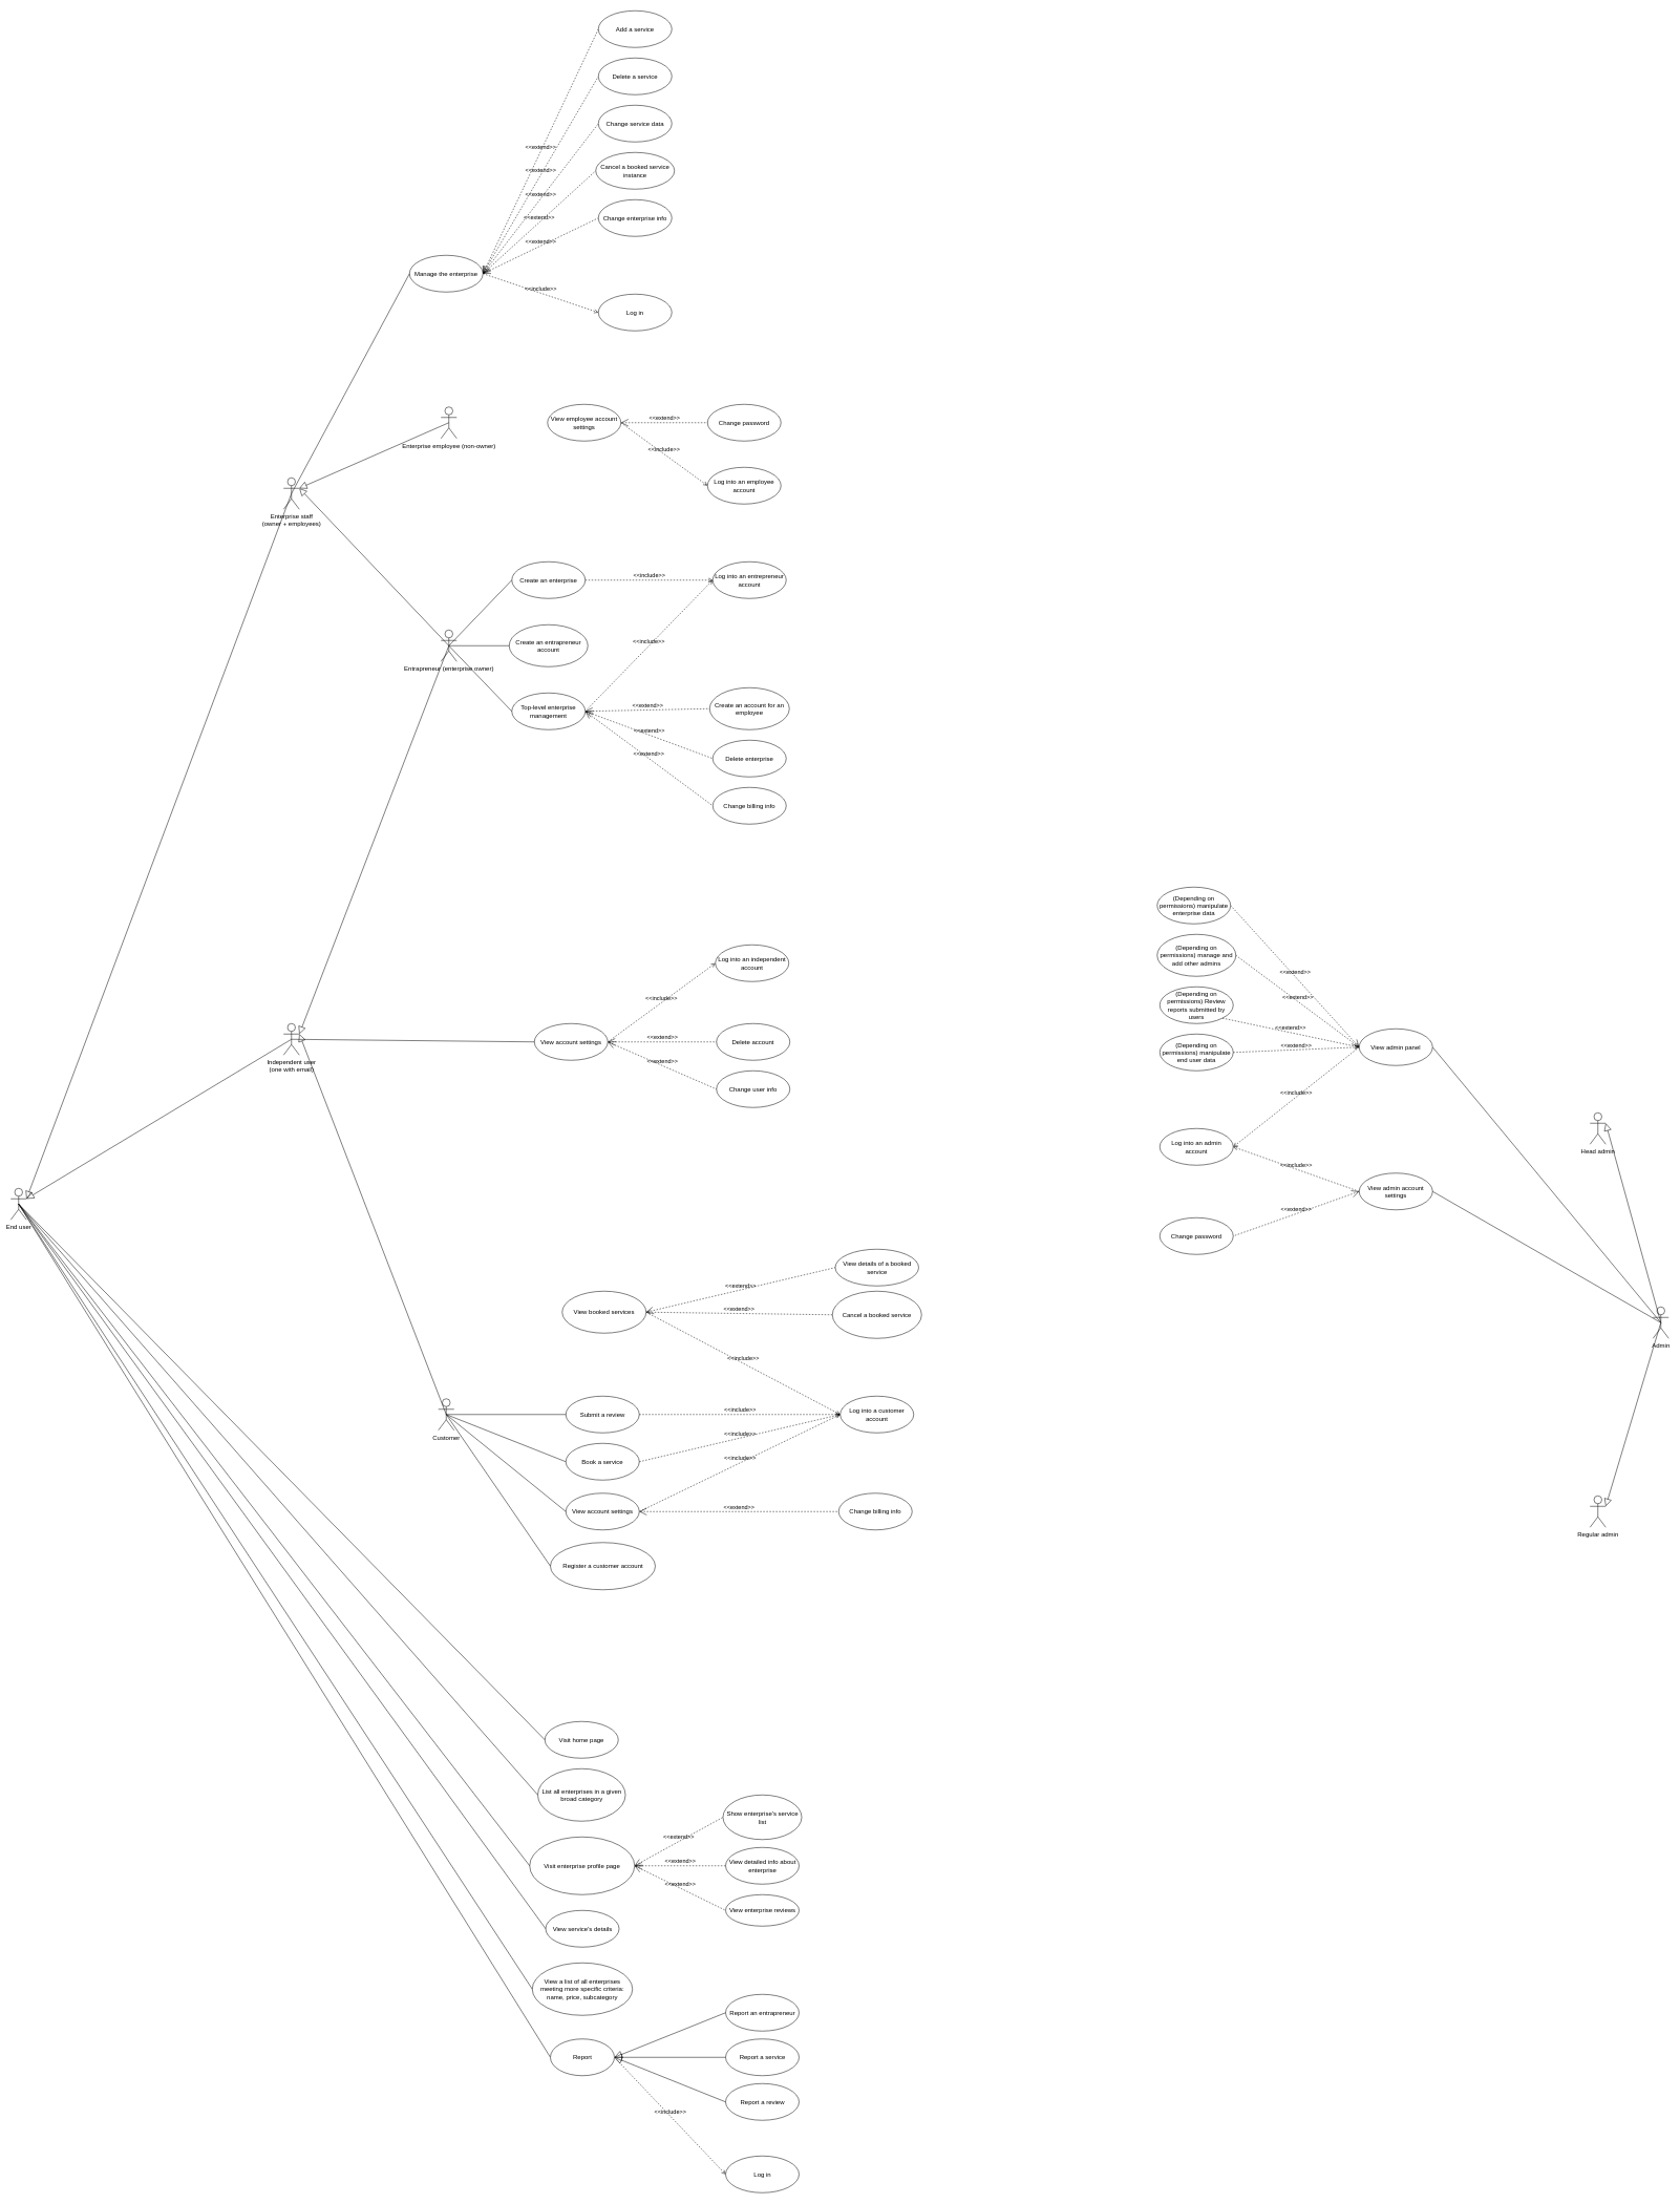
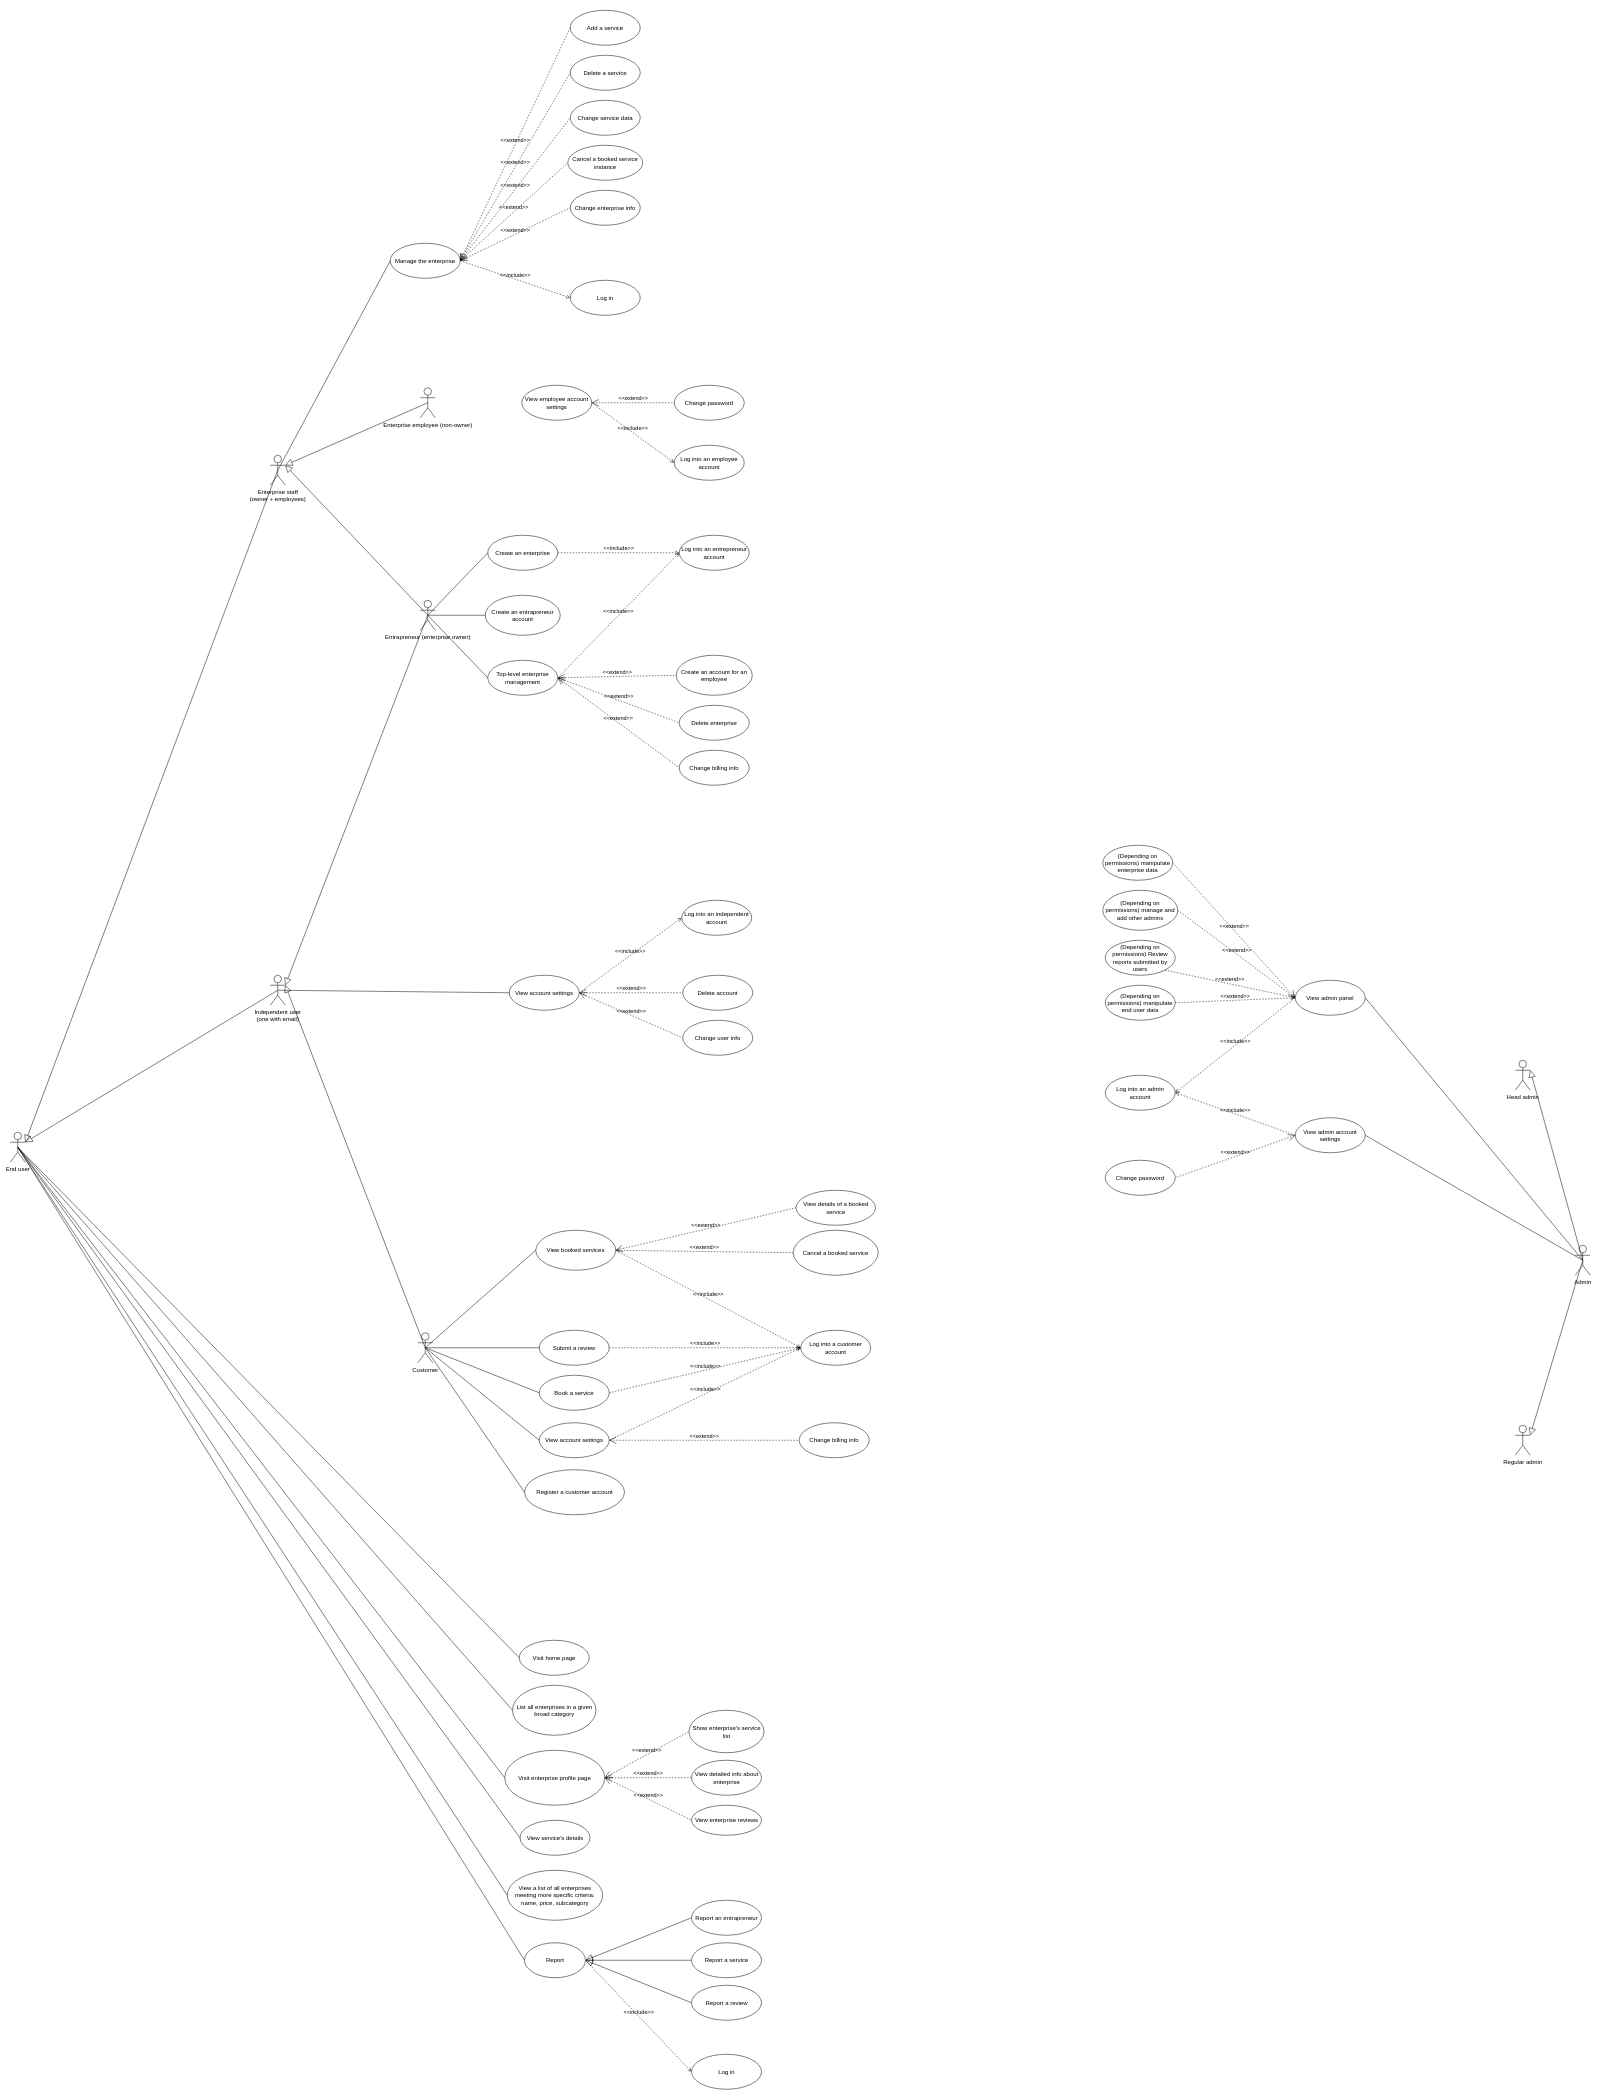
+ <mxCell id="85" value="" style="edgeStyle=none;html=1;endArrow=none;verticalAlign=bottom;rounded=0;exitX=0.5;exitY=0.5;exitDx=0;exitDy=0;exitPerimeter=0;entryX=0;entryY=0.5;entryDx=0;entryDy=0;" parent="1" source="2" target="63" edge="1"><mxGeometry width="160" relative="1" as="geometry"><mxPoint x="1281" y="2610" as="sourcePoint" /><mxPoint x="1441" y="2610" as="targetPoint" /></mxGeometry></mxCell>
